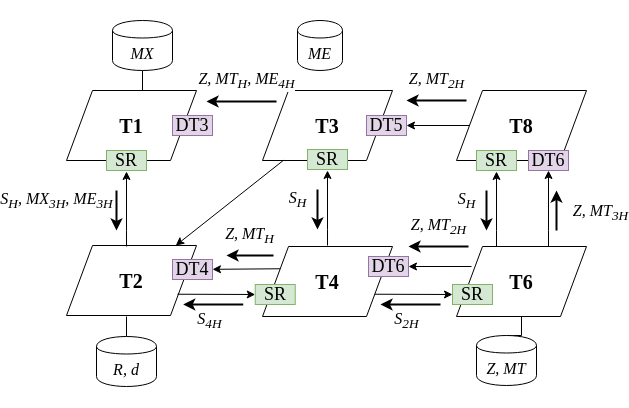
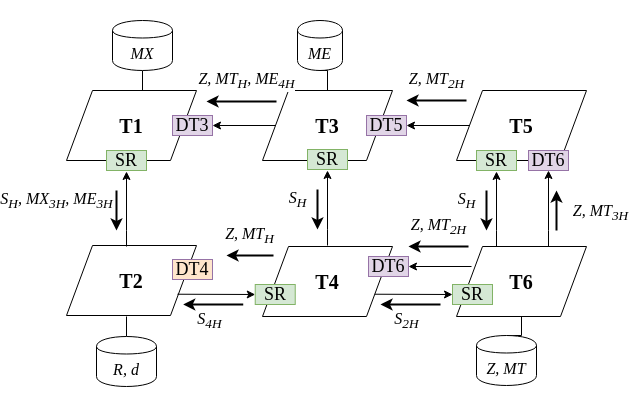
+ <mxCell id="6" style="edgeStyle=orthogonalEdgeStyle;rounded=0;orthogonalLoop=1;jettySize=auto;html=1;exitX=0.5;exitY=1;exitDx=0;exitDy=0;entryX=0.5;entryY=0;entryDx=0;entryDy=0;endArrow=none;endFill=0;" edge="1" parent="1" source="7" target="11"><mxGeometry relative="1" as="geometry" /></mxCell>
- <mxCell id="17" value="T8" style="shape=parallelogram;perimeter=parallelogramPerimeter;whiteSpace=wrap;html=1;fontFamily=Times New Roman;fontStyle=1;fontSize=20;" vertex="1" parent="1"><mxGeometry x="410" y="90" width="130" height="70" as="geometry" /></mxCell>
+ <mxCell id="17" value="T5" style="shape=parallelogram;perimeter=parallelogramPerimeter;whiteSpace=wrap;html=1;fontFamily=Times New Roman;fontStyle=1;fontSize=20;" vertex="1" parent="1"><mxGeometry x="410" y="90" width="130" height="70" as="geometry" /></mxCell>
- <mxCell id="12" style="edgeStyle=none;rounded=0;orthogonalLoop=1;jettySize=auto;html=1;" edge="1" parent="1" source="11" target="15"><mxGeometry relative="1" as="geometry"><mxPoint x="226" y="125" as="sourcePoint" /></mxGeometry></mxCell>
+ <mxCell id="12" style="edgeStyle=none;rounded=0;orthogonalLoop=1;jettySize=auto;html=1;entryX=1;entryY=0.5;entryDx=0;entryDy=0;" edge="1" parent="1" source="11" target="13"><mxGeometry relative="1" as="geometry"><mxPoint x="226" y="125" as="sourcePoint" /></mxGeometry></mxCell>
- <mxCell id="24" style="edgeStyle=none;rounded=0;orthogonalLoop=1;jettySize=auto;html=1;exitX=0;exitY=0.25;exitDx=0;exitDy=0;" edge="1" parent="1" source="16" target="26"><mxGeometry relative="1" as="geometry"><mxPoint x="229" y="265.71" as="sourcePoint" /><mxPoint x="166" y="265.71" as="targetPoint" /></mxGeometry></mxCell>
- <mxCell id="26" value="DT4" style="rounded=0;whiteSpace=wrap;html=1;fontFamily=Times New Roman;fontSize=18;rotation=0;fillColor=#e1d5e7;strokeColor=#9673a6;" vertex="1" parent="1"><mxGeometry x="126" y="259" width="40" height="20" as="geometry" /></mxCell>
+ <mxCell id="26" value="DT4" style="rounded=0;whiteSpace=wrap;html=1;fontFamily=Times New Roman;fontSize=18;rotation=0;fillColor=#ffe6cc;strokeColor=#9673a6;" vertex="1" parent="1"><mxGeometry x="126" y="259" width="40" height="20" as="geometry" /></mxCell>
